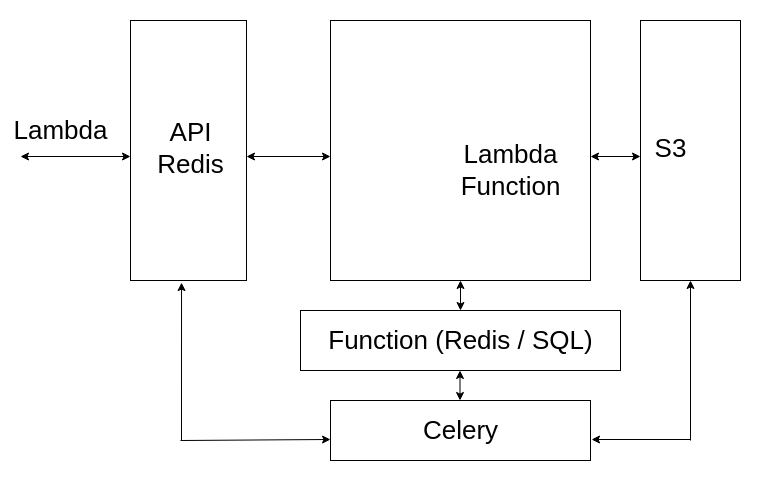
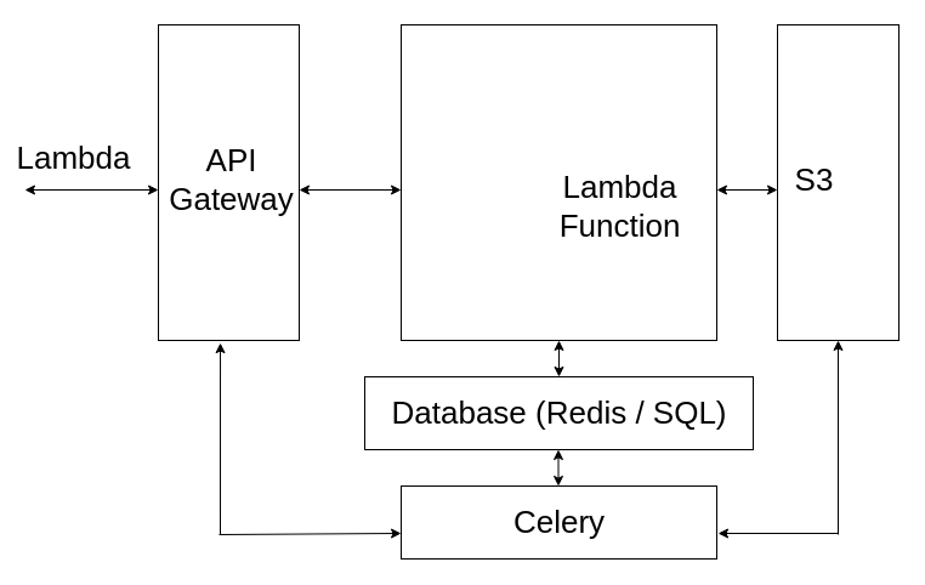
- <mxCell id="3" value="&lt;font style=&quot;font-size: 26px&quot;&gt;API&lt;br&gt;Redis&lt;/font&gt;" style="text;html=1;resizable=0;autosize=1;align=center;verticalAlign=middle;points=[];fillColor=none;strokeColor=none;rounded=0;" vertex="1" parent="1"><mxGeometry x="130" y="128" width="120" height="40" as="geometry" /></mxCell>
+ <mxCell id="3" value="&lt;font style=&quot;font-size: 26px&quot;&gt;API&lt;br&gt;Gateway&lt;/font&gt;" style="text;html=1;resizable=0;autosize=1;align=center;verticalAlign=middle;points=[];fillColor=none;strokeColor=none;rounded=0;" vertex="1" parent="1"><mxGeometry x="130" y="128" width="120" height="40" as="geometry" /></mxCell>
- <mxCell id="9" value="Function (Redis / SQL)" style="text;html=1;resizable=0;autosize=1;align=center;verticalAlign=middle;points=[];fillColor=none;strokeColor=none;rounded=0;fontSize=26;" vertex="1" parent="1"><mxGeometry x="315" y="320" width="290" height="40" as="geometry" /></mxCell>
+ <mxCell id="9" value="Database (Redis / SQL)" style="text;html=1;resizable=0;autosize=1;align=center;verticalAlign=middle;points=[];fillColor=none;strokeColor=none;rounded=0;fontSize=26;" vertex="1" parent="1"><mxGeometry x="315" y="320" width="290" height="40" as="geometry" /></mxCell>
